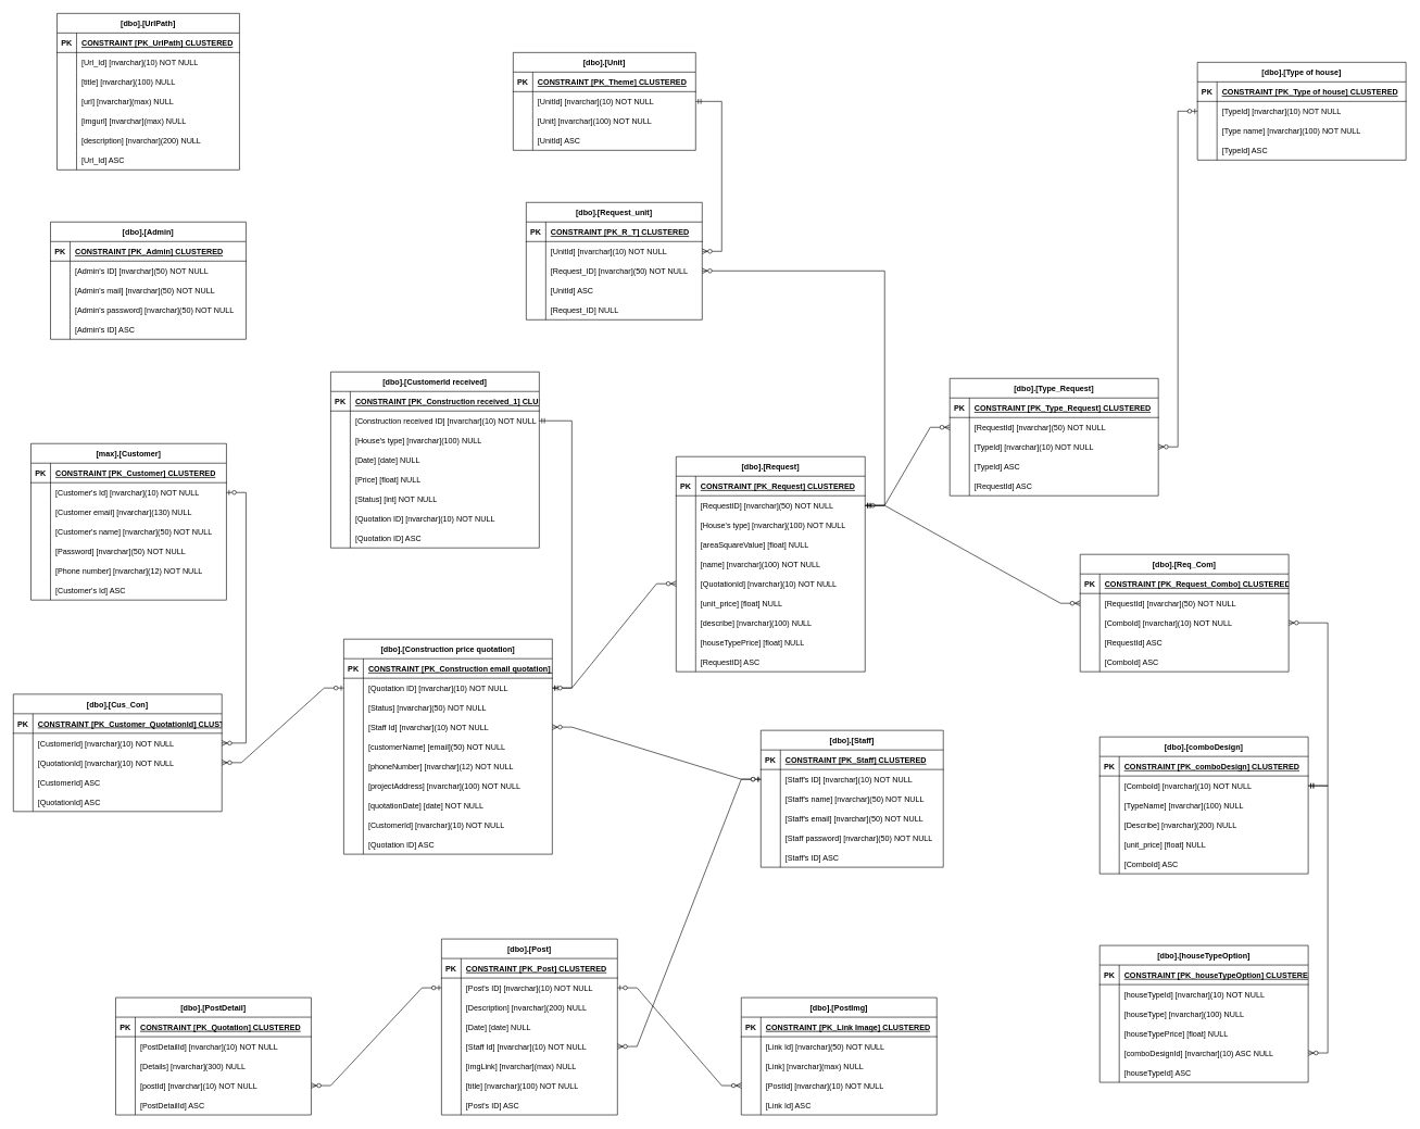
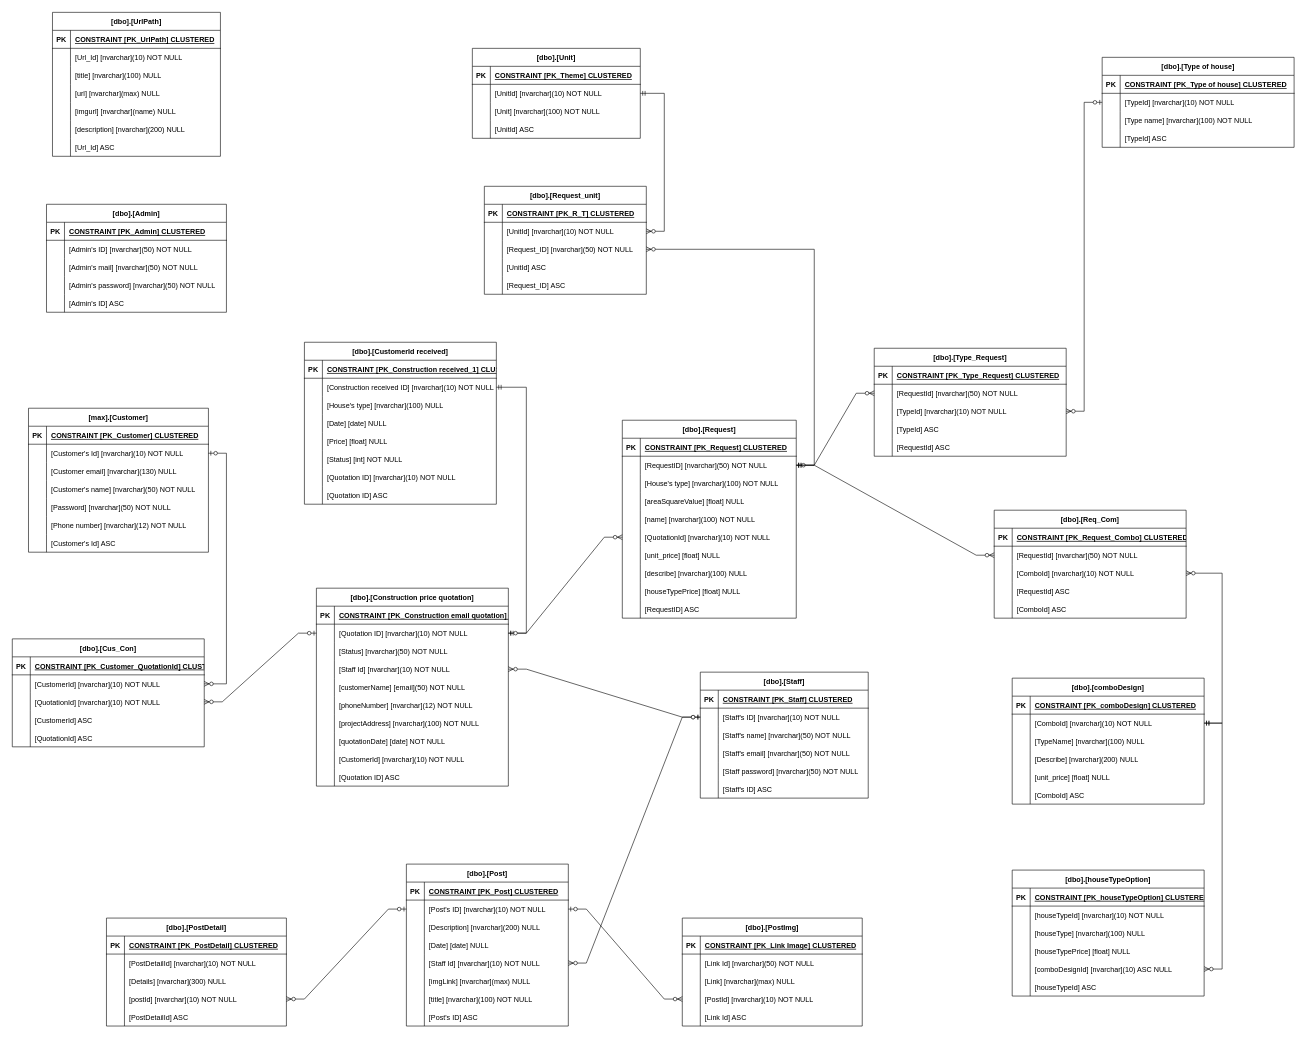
- <mxCell id="346" value="[imgurl] [nvarchar](max) NULL" style="shape=partialRectangle;overflow=hidden;connectable=0;fillColor=none;align=left;strokeColor=inherit;top=0;left=0;bottom=0;right=0;spacingLeft=6;" parent="344" vertex="1"><mxGeometry x="30" width="250" height="30" as="geometry"><mxRectangle width="250" height="30" as="alternateBounds" /></mxGeometry></mxCell>
+ <mxCell id="346" value="[imgurl] [nvarchar](name) NULL" style="shape=partialRectangle;overflow=hidden;connectable=0;fillColor=none;align=left;strokeColor=inherit;top=0;left=0;bottom=0;right=0;spacingLeft=6;" parent="344" vertex="1"><mxGeometry x="30" width="250" height="30" as="geometry"><mxRectangle width="250" height="30" as="alternateBounds" /></mxGeometry></mxCell>
- <mxCell id="269" value="[Request_ID] NULL" style="shape=partialRectangle;overflow=hidden;connectable=0;fillColor=none;align=left;strokeColor=inherit;top=0;left=0;bottom=0;right=0;spacingLeft=6;" parent="267" vertex="1"><mxGeometry x="30" width="240" height="30" as="geometry"><mxRectangle width="240" height="30" as="alternateBounds" /></mxGeometry></mxCell>
+ <mxCell id="269" value="[Request_ID] ASC" style="shape=partialRectangle;overflow=hidden;connectable=0;fillColor=none;align=left;strokeColor=inherit;top=0;left=0;bottom=0;right=0;spacingLeft=6;" parent="267" vertex="1"><mxGeometry x="30" width="240" height="30" as="geometry"><mxRectangle width="240" height="30" as="alternateBounds" /></mxGeometry></mxCell>
- <mxCell id="178" value="CONSTRAINT [PK_Quotation]  CLUSTERED" style="shape=partialRectangle;overflow=hidden;connectable=0;fillColor=none;align=left;strokeColor=inherit;top=0;left=0;bottom=0;right=0;spacingLeft=6;fontStyle=5;" parent="176" vertex="1"><mxGeometry x="30" width="270" height="30" as="geometry"><mxRectangle width="270" height="30" as="alternateBounds" /></mxGeometry></mxCell>
+ <mxCell id="178" value="CONSTRAINT [PK_PostDetail]  CLUSTERED" style="shape=partialRectangle;overflow=hidden;connectable=0;fillColor=none;align=left;strokeColor=inherit;top=0;left=0;bottom=0;right=0;spacingLeft=6;fontStyle=5;" parent="176" vertex="1"><mxGeometry x="30" width="270" height="30" as="geometry"><mxRectangle width="270" height="30" as="alternateBounds" /></mxGeometry></mxCell>
